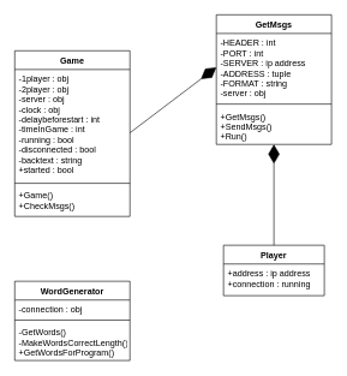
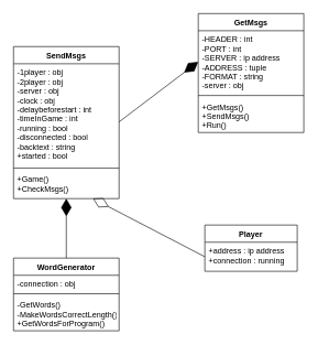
- <mxCell id="8" value="Game" style="swimlane;fontStyle=1;align=center;verticalAlign=top;childLayout=stackLayout;horizontal=1;startSize=26;horizontalStack=0;resizeParent=1;resizeParentMax=0;resizeLast=0;collapsible=1;marginBottom=0;labelBorderColor=none;" vertex="1" parent="1"><mxGeometry x="20" y="70" width="160" height="230" as="geometry" /></mxCell>
+ <mxCell id="8" value="SendMsgs" style="swimlane;fontStyle=1;align=center;verticalAlign=top;childLayout=stackLayout;horizontal=1;startSize=26;horizontalStack=0;resizeParent=1;resizeParentMax=0;resizeLast=0;collapsible=1;marginBottom=0;labelBorderColor=none;" vertex="1" parent="1"><mxGeometry x="20" y="70" width="160" height="230" as="geometry" /></mxCell>
- <mxCell id="16" value="" style="endArrow=diamondThin;endFill=1;endSize=24;html=1;rounded=0;" edge="1" parent="1" source="6" target="5"><mxGeometry width="160" relative="1" as="geometry"><mxPoint x="320" y="330" as="sourcePoint" /><mxPoint x="480" y="330" as="targetPoint" /></mxGeometry></mxCell>
+ <mxCell id="18" value="" style="endArrow=diamondThin;endFill=1;endSize=24;html=1;rounded=0;exitX=0.5;exitY=0;exitDx=0;exitDy=0;" edge="1" parent="1" source="12" target="11"><mxGeometry width="160" relative="1" as="geometry"><mxPoint x="10" y="350" as="sourcePoint" /><mxPoint x="170" y="350" as="targetPoint" /></mxGeometry></mxCell>
+ <mxCell id="17" value="" style="endArrow=diamondThin;endFill=0;endSize=24;html=1;rounded=0;exitX=0;exitY=0.5;exitDx=0;exitDy=0;" edge="1" parent="1" source="7" target="11"><mxGeometry width="160" relative="1" as="geometry"><mxPoint x="110" y="380" as="sourcePoint" /><mxPoint x="270" y="380" as="targetPoint" /><Array as="points" /></mxGeometry></mxCell>
